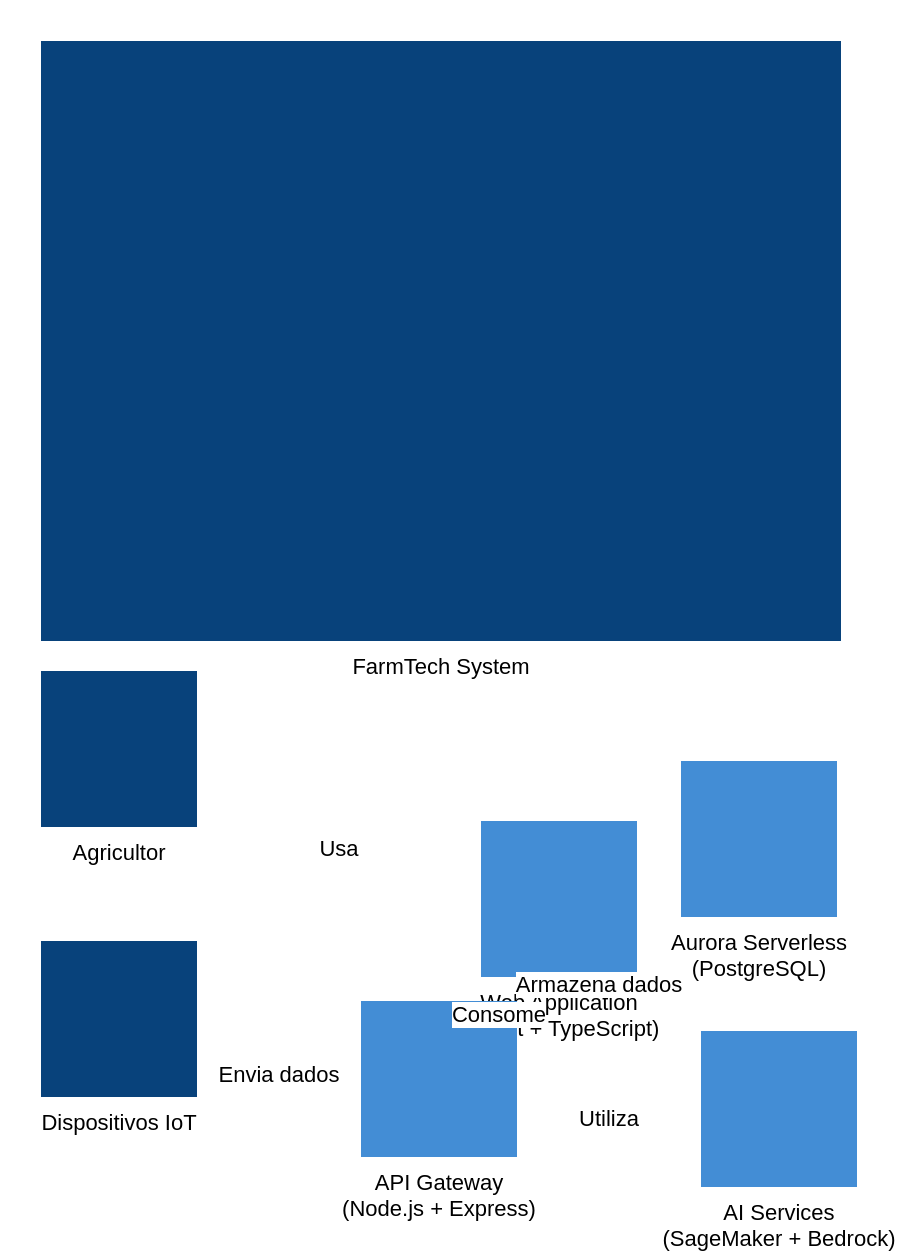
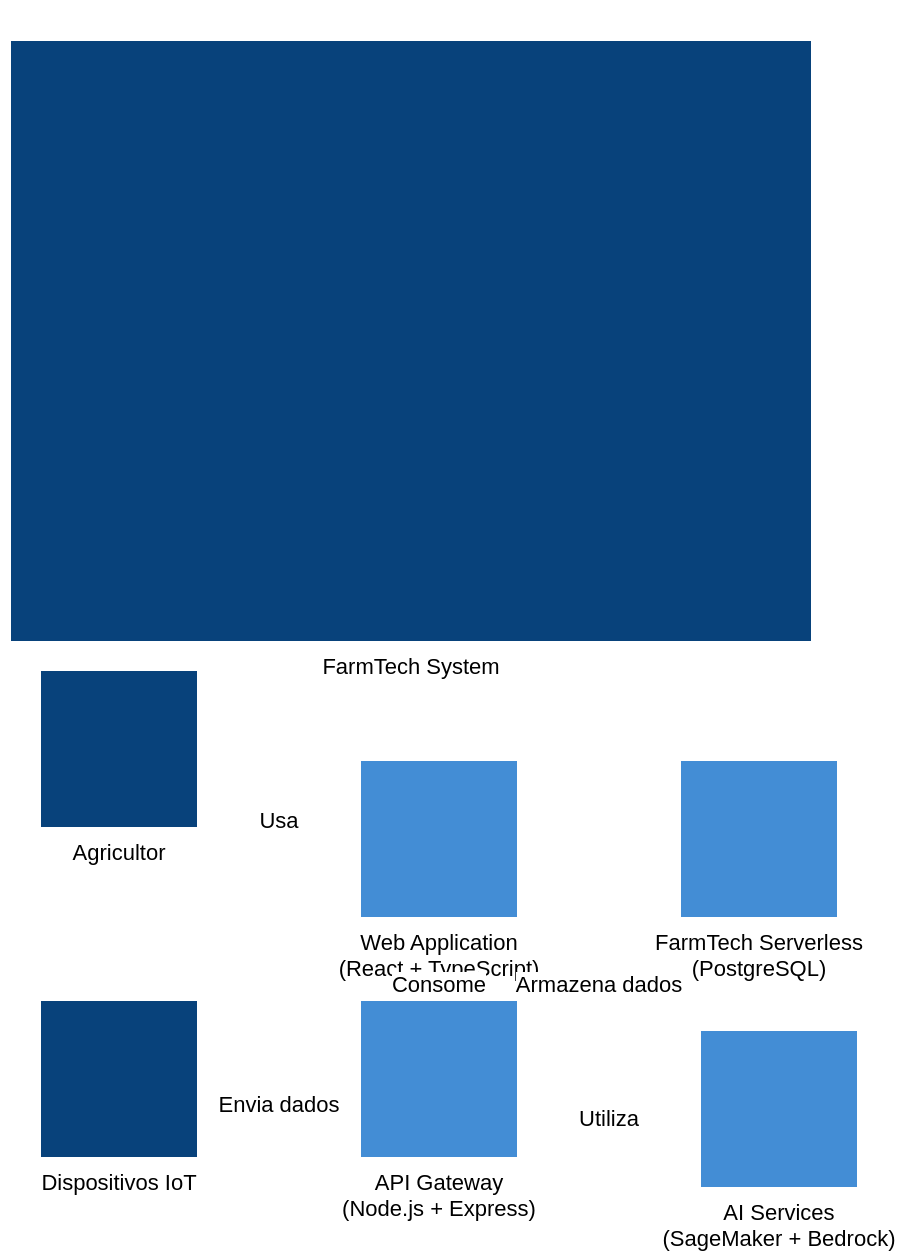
- <mxCell id="2" value="FarmTech System" style="shape=c4_container;html=1;dashed=0;fillColor=#08427B;strokeColor=none;verticalLabelPosition=bottom;verticalAlign=top;align=center;html=1;fontSize=11;fontStyle=0;aspect=fixed;pointerEvents=1;" vertex="1" parent="1"><mxGeometry x="20" y="20" width="400" height="300" as="geometry" /></mxCell>
+ <mxCell id="2" value="FarmTech System" style="shape=c4_container;html=1;dashed=0;fillColor=#08427B;strokeColor=none;verticalLabelPosition=bottom;verticalAlign=top;align=center;html=1;fontSize=11;fontStyle=0;aspect=fixed;pointerEvents=1;" vertex="1" parent="1"><mxGeometry x="5" y="20" width="400" height="300" as="geometry" /></mxCell>
- <mxCell id="5" value="Web Application&#10;(React + TypeScript)" style="shape=c4_container;html=1;dashed=0;fillColor=#438DD5;strokeColor=none;verticalLabelPosition=bottom;verticalAlign=top;align=center;html=1;fontSize=11;fontStyle=0;aspect=fixed;pointerEvents=1;" vertex="1" parent="1"><mxGeometry x="240" y="410" width="78" height="78" as="geometry" /></mxCell>
+ <mxCell id="5" value="Web Application&#10;(React + TypeScript)" style="shape=c4_container;html=1;dashed=0;fillColor=#438DD5;strokeColor=none;verticalLabelPosition=bottom;verticalAlign=top;align=center;html=1;fontSize=11;fontStyle=0;aspect=fixed;pointerEvents=1;" vertex="1" parent="1"><mxGeometry x="180" y="380" width="78" height="78" as="geometry" /></mxCell>
- <mxCell id="7" value="Aurora Serverless&#10;(PostgreSQL)" style="shape=c4_database;html=1;dashed=0;fillColor=#438DD5;strokeColor=none;verticalLabelPosition=bottom;verticalAlign=top;align=center;html=1;fontSize=11;fontStyle=0;aspect=fixed;pointerEvents=1;" vertex="1" parent="1"><mxGeometry x="340" y="380" width="78" height="78" as="geometry" /></mxCell>
+ <mxCell id="7" value="FarmTech Serverless&#10;(PostgreSQL)" style="shape=c4_database;html=1;dashed=0;fillColor=#438DD5;strokeColor=none;verticalLabelPosition=bottom;verticalAlign=top;align=center;html=1;fontSize=11;fontStyle=0;aspect=fixed;pointerEvents=1;" vertex="1" parent="1"><mxGeometry x="340" y="380" width="78" height="78" as="geometry" /></mxCell>
- <mxCell id="4" value="Dispositivos IoT" style="shape=c4_external_system;html=1;dashed=0;fillColor=#08427B;strokeColor=none;verticalLabelPosition=bottom;verticalAlign=top;align=center;html=1;fontSize=11;fontStyle=0;aspect=fixed;pointerEvents=1;" vertex="1" parent="1"><mxGeometry x="20" y="470" width="78" height="78" as="geometry" /></mxCell>
+ <mxCell id="4" value="Dispositivos IoT" style="shape=c4_external_system;html=1;dashed=0;fillColor=#08427B;strokeColor=none;verticalLabelPosition=bottom;verticalAlign=top;align=center;html=1;fontSize=11;fontStyle=0;aspect=fixed;pointerEvents=1;" vertex="1" parent="1"><mxGeometry x="20" y="500" width="78" height="78" as="geometry" /></mxCell>
